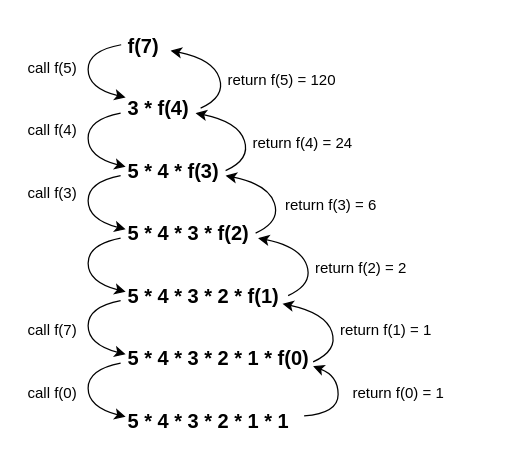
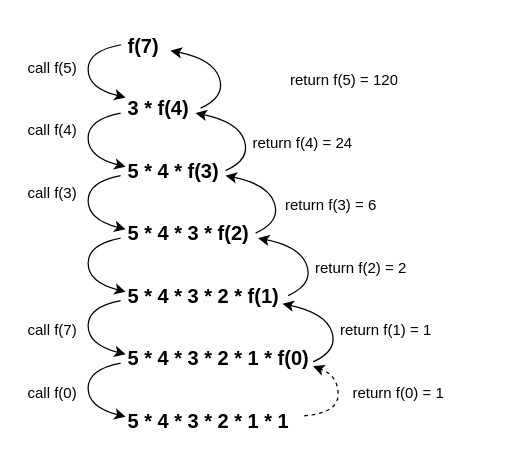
- <mxCell id="31" value="return f(5) = 120" style="text;html=1;whiteSpace=wrap;overflow=hidden;rounded=0;" vertex="1" parent="1"><mxGeometry x="180" y="50" width="110" height="30" as="geometry" /></mxCell>
+ <mxCell id="31" value="return f(5) = 120" style="text;html=1;whiteSpace=wrap;overflow=hidden;rounded=0;" vertex="1" parent="1"><mxGeometry x="230" y="50" width="110" height="30" as="geometry" /></mxCell>
- <mxCell id="20" value="" style="curved=1;endArrow=classic;html=1;rounded=0;exitX=1.02;exitY=0.406;exitDx=0;exitDy=0;exitPerimeter=0;entryX=1;entryY=0.75;entryDx=0;entryDy=0;" edge="1" parent="1" source="8" target="7"><mxGeometry width="50" height="50" relative="1" as="geometry"><mxPoint x="280" y="336.5" as="sourcePoint" /><mxPoint x="276" y="293.5" as="targetPoint" /><Array as="points"><mxPoint x="270" y="330" /><mxPoint x="270" y="300" /></Array></mxGeometry></mxCell>
+ <mxCell id="20" value="" style="curved=1;endArrow=classic;html=1;rounded=0;exitX=1.02;exitY=0.406;exitDx=0;exitDy=0;exitPerimeter=0;entryX=1;entryY=0.75;entryDx=0;entryDy=0;dashed=1;" edge="1" parent="1" source="8" target="7"><mxGeometry width="50" height="50" relative="1" as="geometry"><mxPoint x="280" y="336.5" as="sourcePoint" /><mxPoint x="276" y="293.5" as="targetPoint" /><Array as="points"><mxPoint x="270" y="330" /><mxPoint x="270" y="300" /></Array></mxGeometry></mxCell>
